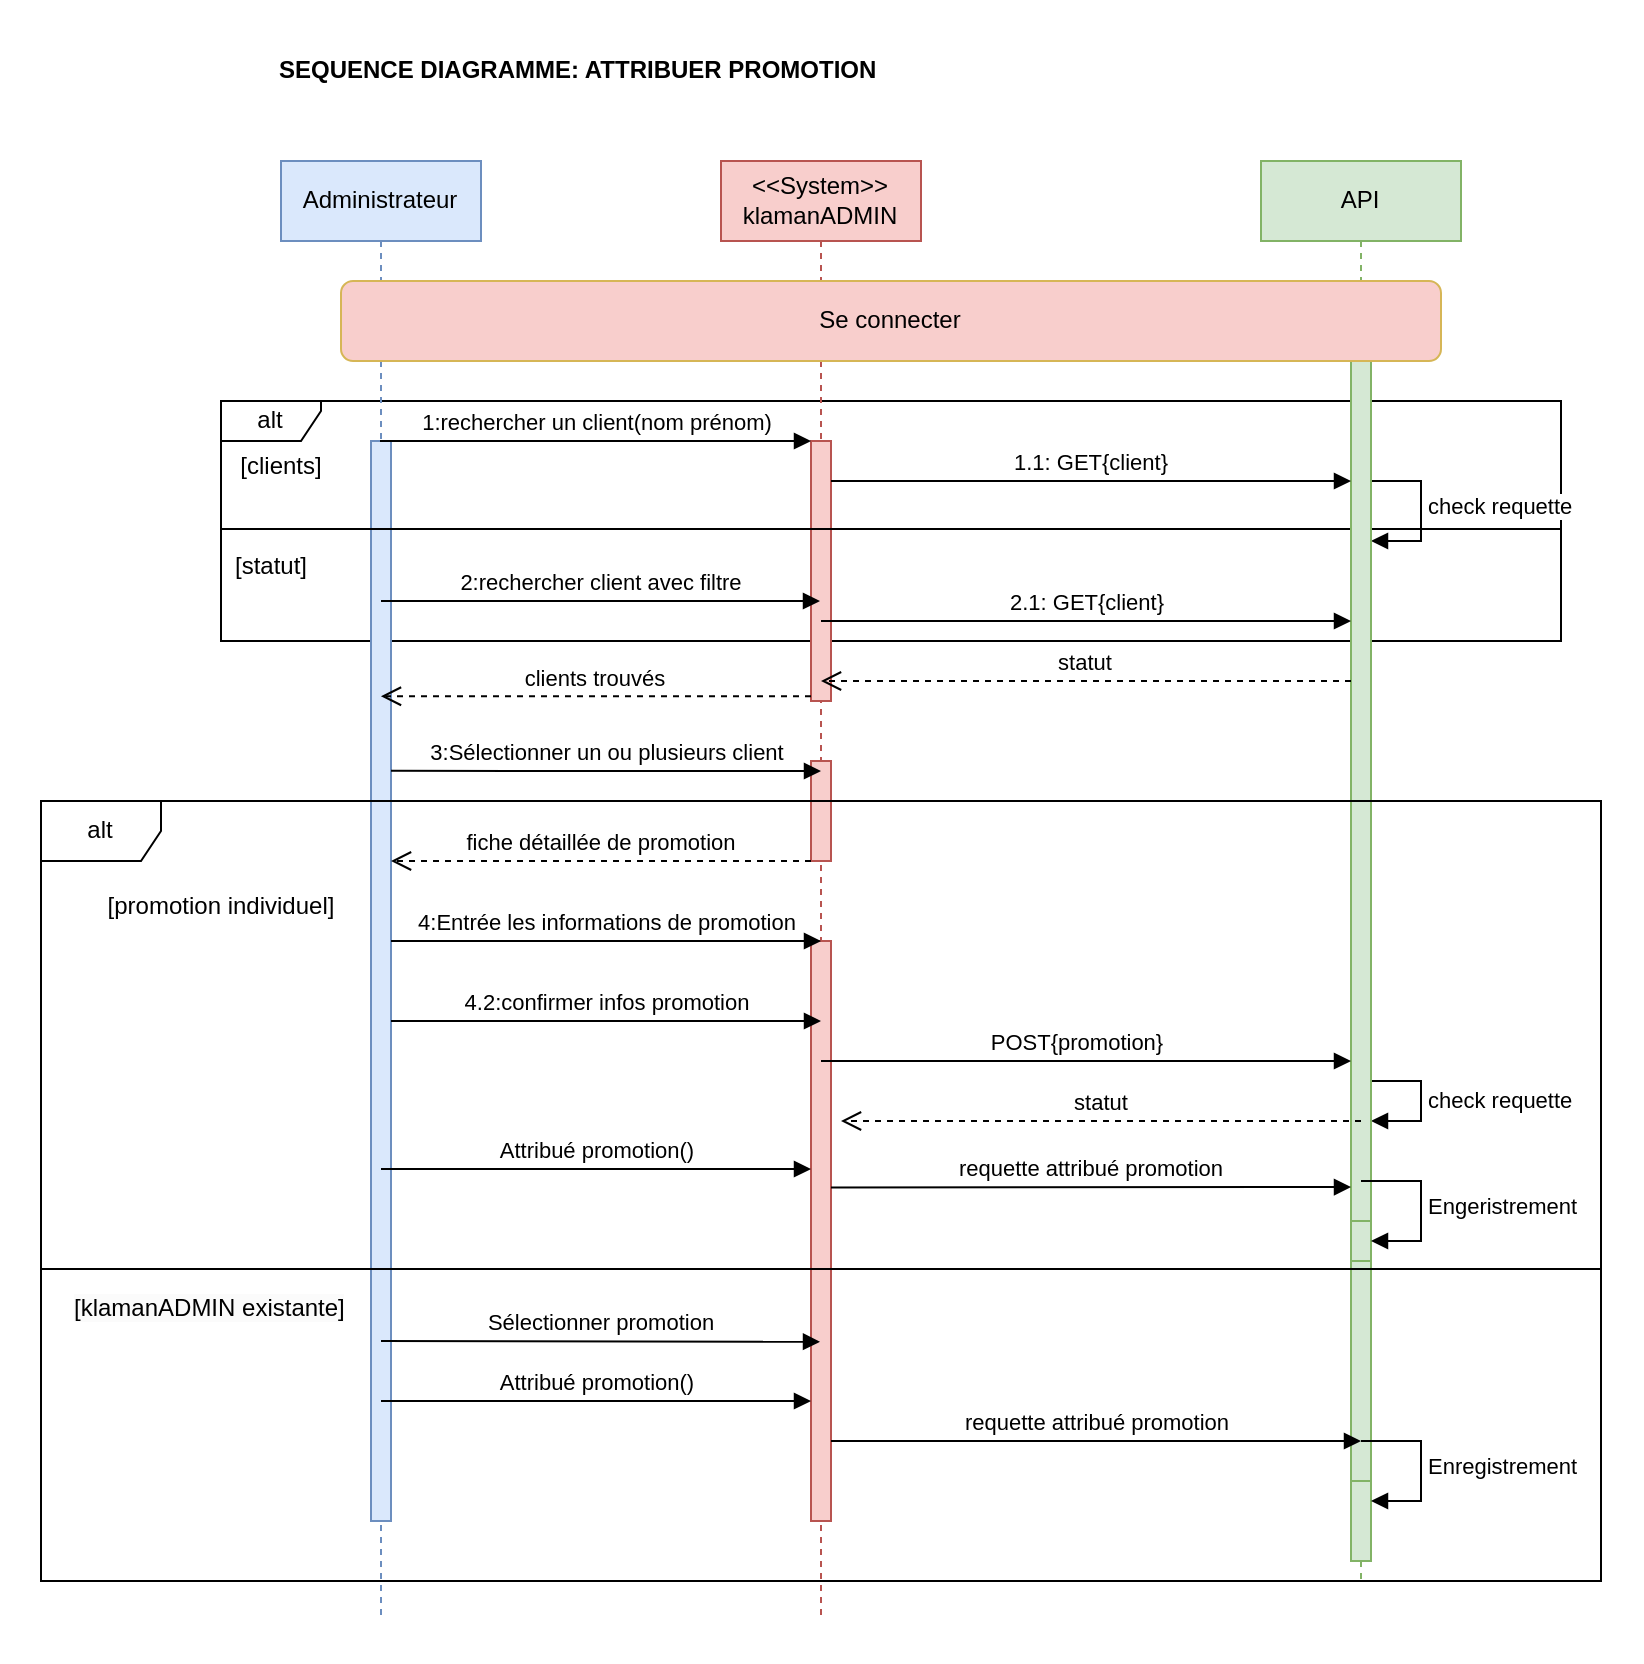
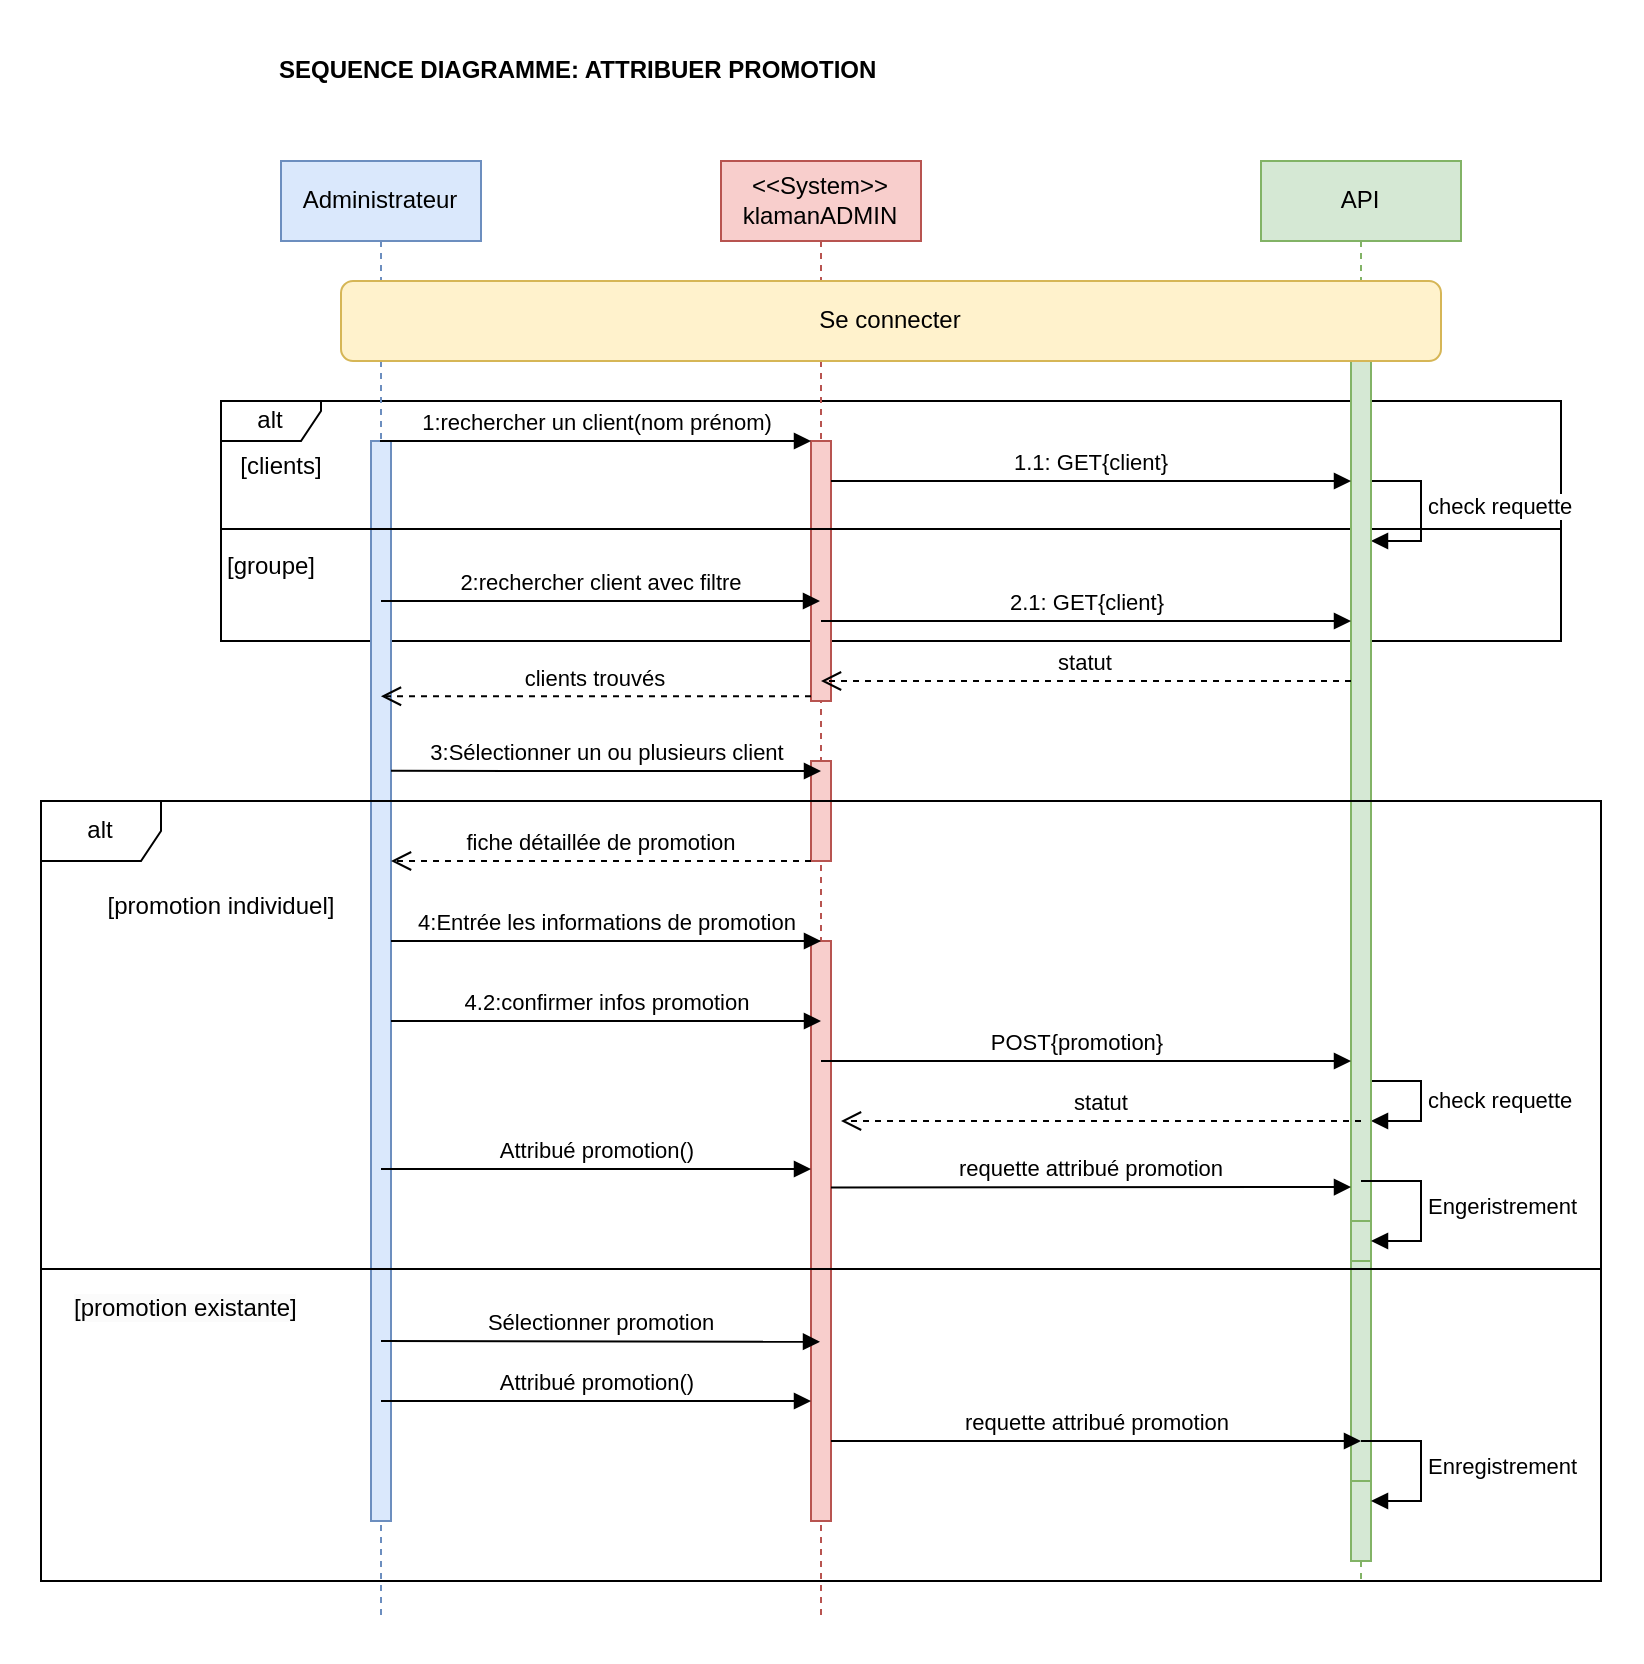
- <mxCell id="36" value="Se connecter" style="rounded=1;dashed=0;whiteSpace=wrap;html=1;fillColor=#f8cecc;strokeColor=#d6b656;" parent="1" vertex="1"><mxGeometry x="170" y="140" width="550" height="40" as="geometry" /></mxCell>
+ <mxCell id="36" value="Se connecter" style="rounded=1;dashed=0;whiteSpace=wrap;html=1;fillColor=#fff2cc;strokeColor=#d6b656;" parent="1" vertex="1"><mxGeometry x="170" y="140" width="550" height="40" as="geometry" /></mxCell>
- <mxCell id="17" value="[statut]" style="text;html=1;align=center;verticalAlign=middle;resizable=0;points=[];autosize=1;strokeColor=none;fillColor=none;" parent="1" vertex="1"><mxGeometry x="100" y="268" width="70" height="30" as="geometry" /></mxCell>
+ <mxCell id="17" value="[groupe]" style="text;html=1;align=center;verticalAlign=middle;resizable=0;points=[];autosize=1;strokeColor=none;fillColor=none;" parent="1" vertex="1"><mxGeometry x="100" y="268" width="70" height="30" as="geometry" /></mxCell>
- <mxCell id="40" value="&lt;span style=&quot;color: rgb(0, 0, 0); font-family: Helvetica; font-size: 12px; font-style: normal; font-variant-ligatures: normal; font-variant-caps: normal; font-weight: 400; letter-spacing: normal; orphans: 2; text-align: center; text-indent: 0px; text-transform: none; widows: 2; word-spacing: 0px; -webkit-text-stroke-width: 0px; background-color: rgb(251, 251, 251); text-decoration-thickness: initial; text-decoration-style: initial; text-decoration-color: initial; float: none; display: inline !important;&quot;&gt;[klamanADMIN existante]&lt;/span&gt;" style="text;whiteSpace=wrap;html=1;" parent="1" vertex="1"><mxGeometry x="35" y="640" width="150" height="40" as="geometry" /></mxCell>
+ <mxCell id="40" value="&lt;span style=&quot;color: rgb(0, 0, 0); font-family: Helvetica; font-size: 12px; font-style: normal; font-variant-ligatures: normal; font-variant-caps: normal; font-weight: 400; letter-spacing: normal; orphans: 2; text-align: center; text-indent: 0px; text-transform: none; widows: 2; word-spacing: 0px; -webkit-text-stroke-width: 0px; background-color: rgb(251, 251, 251); text-decoration-thickness: initial; text-decoration-style: initial; text-decoration-color: initial; float: none; display: inline !important;&quot;&gt;[promotion existante]&lt;/span&gt;" style="text;whiteSpace=wrap;html=1;" parent="1" vertex="1"><mxGeometry x="35" y="640" width="150" height="40" as="geometry" /></mxCell>
